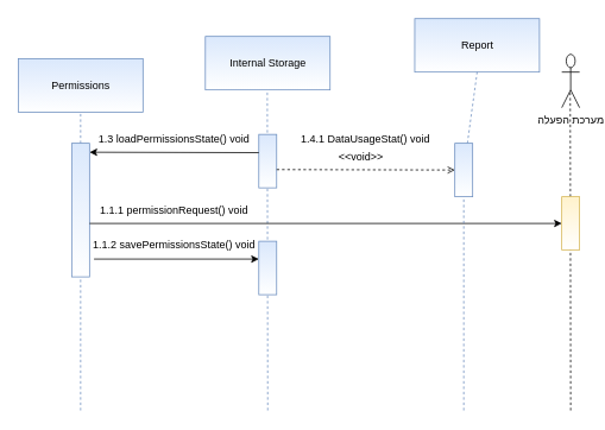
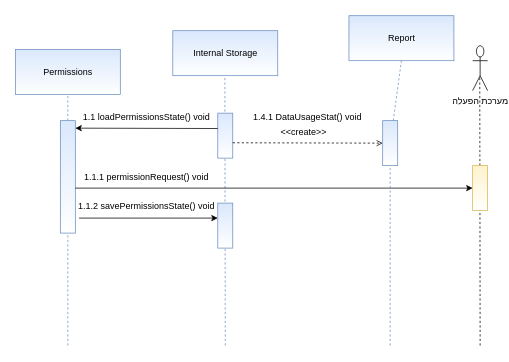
- <mxCell id="10" value="1.3 loadPermissionsState() void" style="text;html=1;strokeColor=none;fillColor=none;align=center;verticalAlign=middle;whiteSpace=wrap;rounded=0;" parent="1" vertex="1"><mxGeometry x="100" y="140" width="190" height="30" as="geometry" /></mxCell>
+ <mxCell id="10" value="1.1 loadPermissionsState() void" style="text;html=1;strokeColor=none;fillColor=none;align=center;verticalAlign=middle;whiteSpace=wrap;rounded=0;" parent="1" vertex="1"><mxGeometry x="100" y="140" width="190" height="30" as="geometry" /></mxCell>
- <mxCell id="24" value="&amp;lt;&amp;lt;void&amp;gt;&amp;gt;" style="text;html=1;strokeColor=none;fillColor=none;align=center;verticalAlign=middle;whiteSpace=wrap;rounded=0;" parent="1" vertex="1"><mxGeometry x="375" y="160" width="60" height="30" as="geometry" /></mxCell>
+ <mxCell id="24" value="&amp;lt;&amp;lt;create&amp;gt;&amp;gt;" style="text;html=1;strokeColor=none;fillColor=none;align=center;verticalAlign=middle;whiteSpace=wrap;rounded=0;" parent="1" vertex="1"><mxGeometry x="375" y="160" width="60" height="30" as="geometry" /></mxCell>
